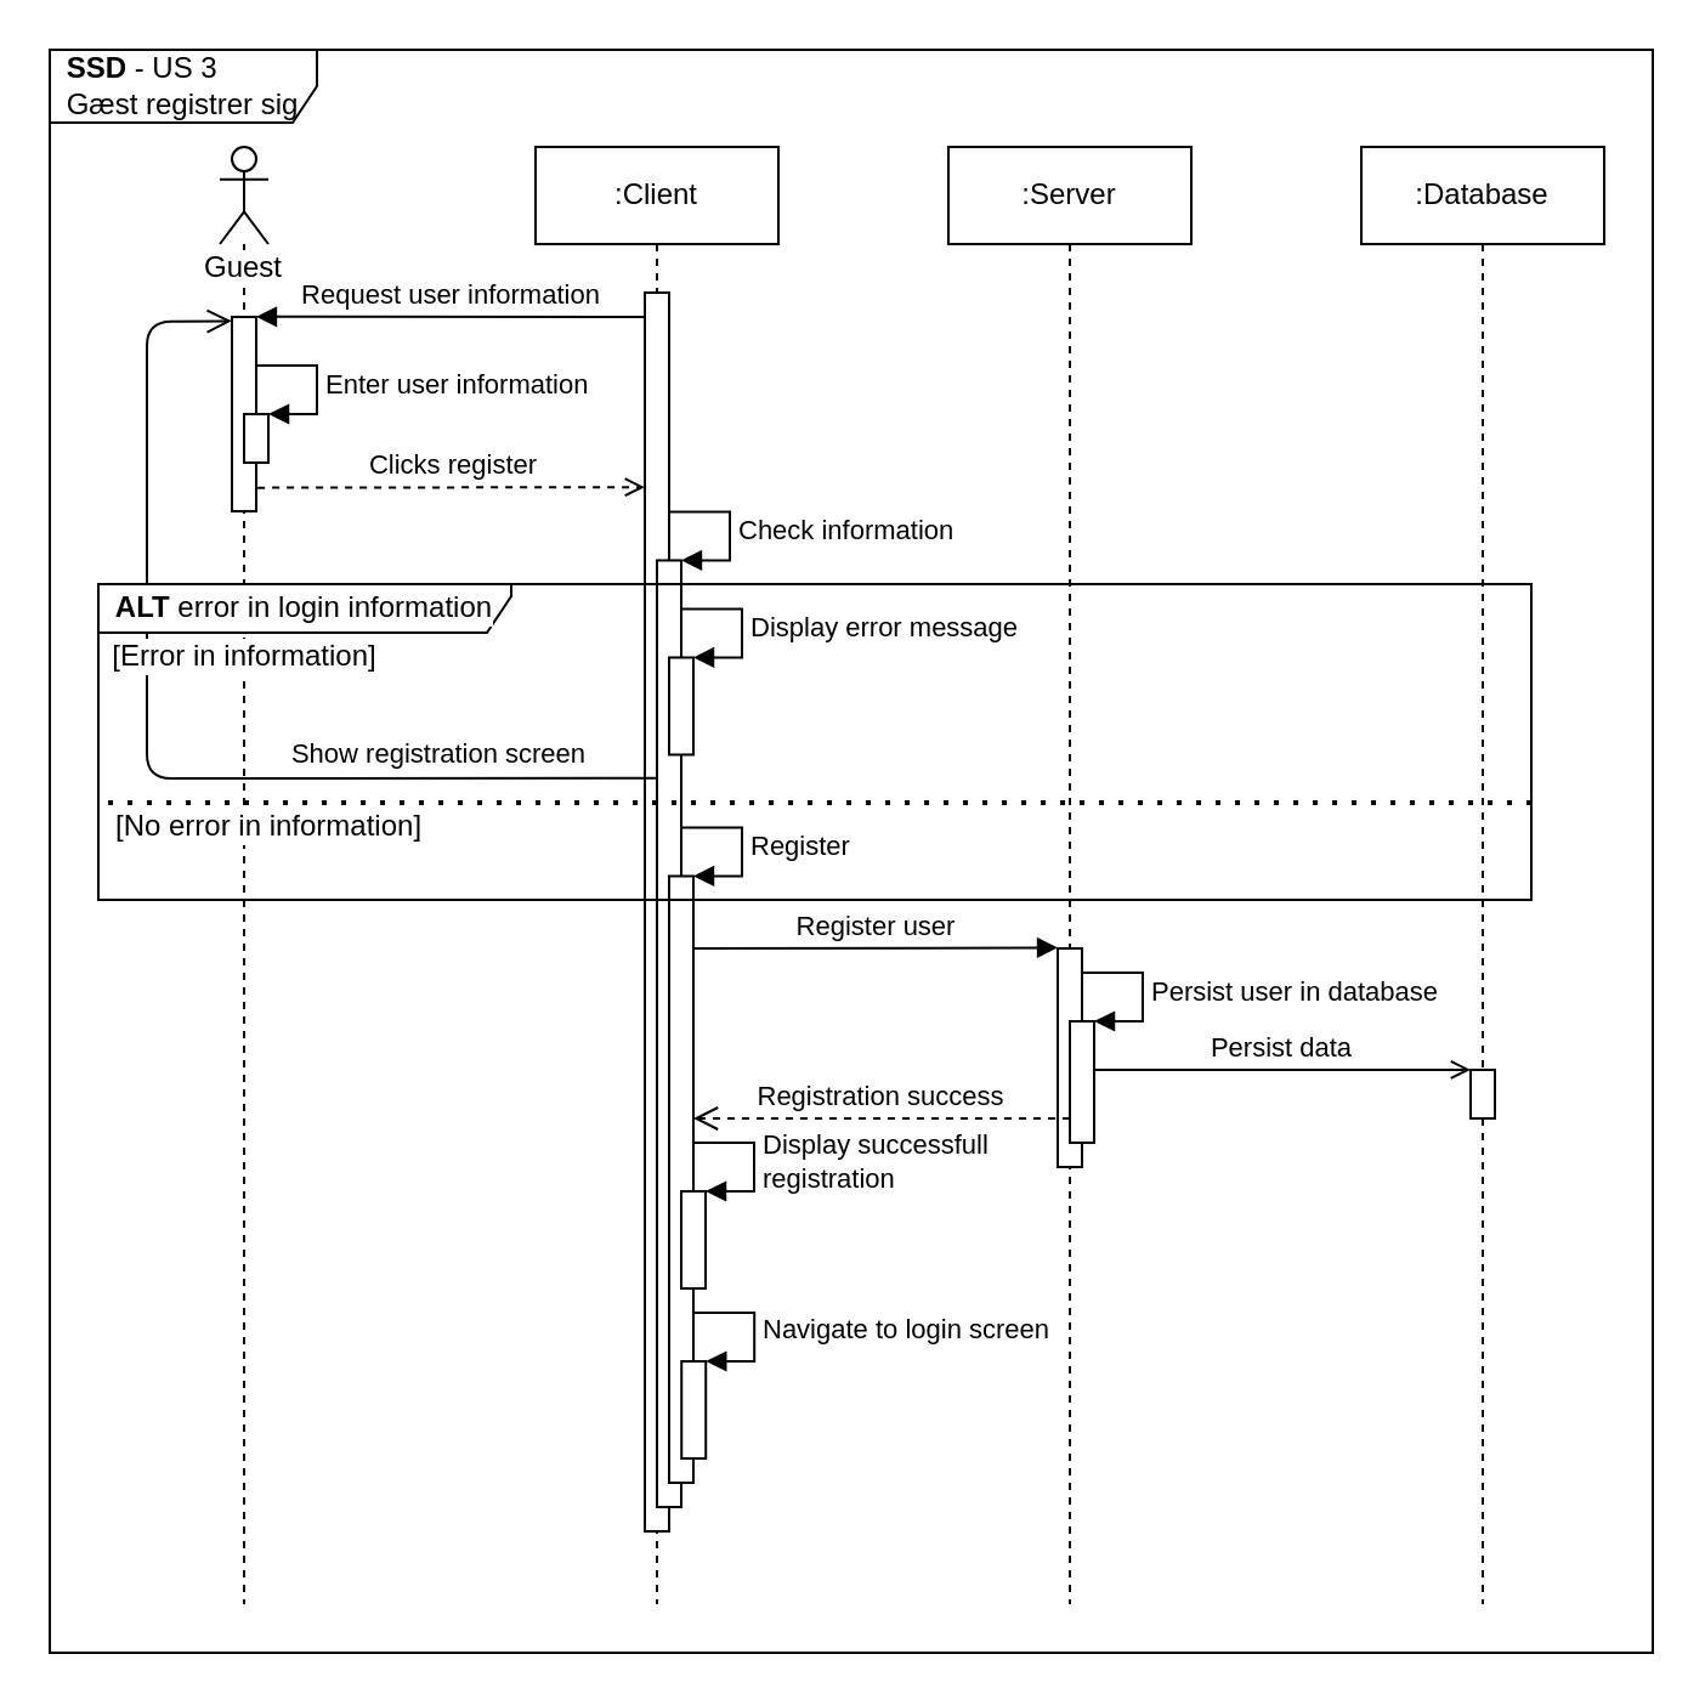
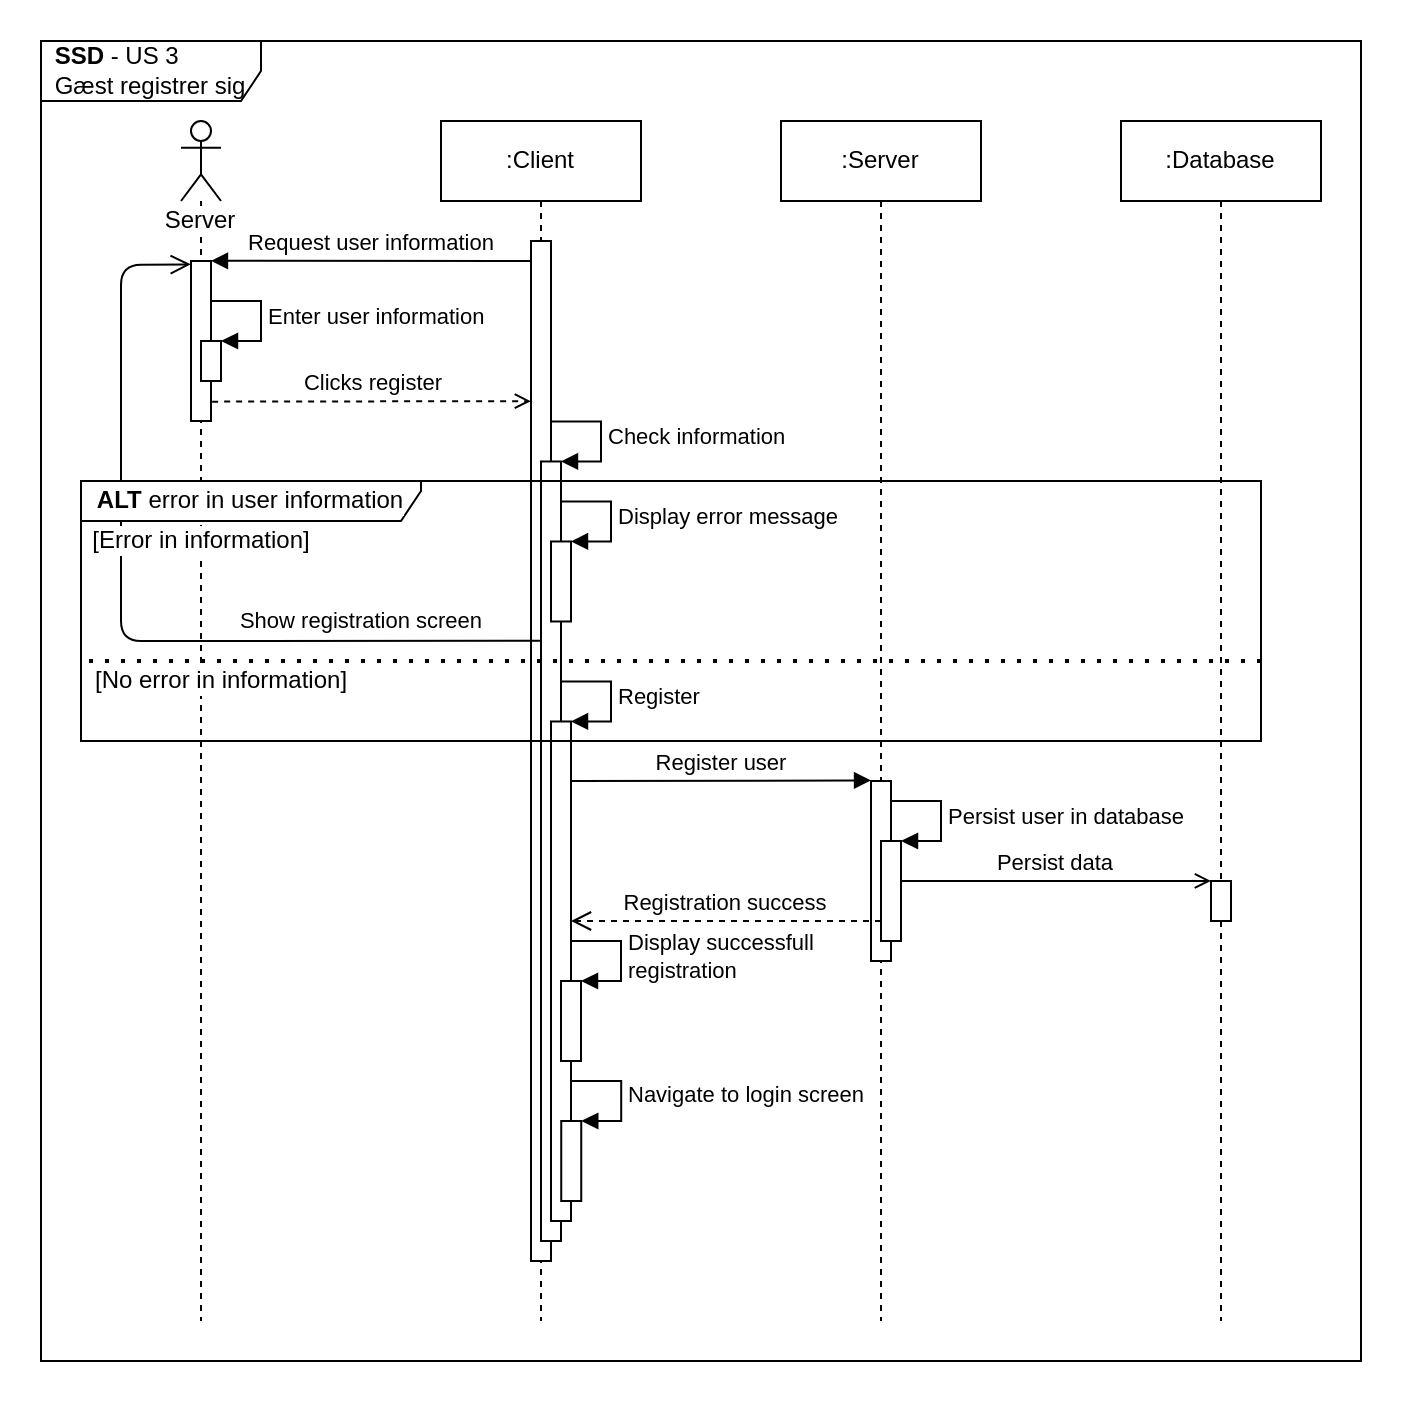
- <mxCell id="7" value="Guest" style="shape=umlLifeline;participant=umlActor;perimeter=lifelinePerimeter;whiteSpace=wrap;html=1;container=1;collapsible=0;recursiveResize=0;verticalAlign=top;spacingTop=36;outlineConnect=0;labelBackgroundColor=#ffffff;" parent="1" vertex="1"><mxGeometry x="90" y="60" width="20" height="600" as="geometry" /></mxCell>
+ <mxCell id="7" value="Server" style="shape=umlLifeline;participant=umlActor;perimeter=lifelinePerimeter;whiteSpace=wrap;html=1;container=1;collapsible=0;recursiveResize=0;verticalAlign=top;spacingTop=36;outlineConnect=0;labelBackgroundColor=#ffffff;" parent="1" vertex="1"><mxGeometry x="90" y="60" width="20" height="600" as="geometry" /></mxCell>
- <mxCell id="34" value="&lt;b&gt;ALT&lt;/b&gt;&amp;nbsp;error in login information" style="shape=umlFrame;whiteSpace=wrap;html=1;labelBackgroundColor=#ffffff;width=170;height=20;" parent="1" vertex="1"><mxGeometry x="40" y="240" width="590" height="130" as="geometry" /></mxCell>
+ <mxCell id="34" value="&lt;b&gt;ALT&lt;/b&gt;&amp;nbsp;error in user information" style="shape=umlFrame;whiteSpace=wrap;html=1;labelBackgroundColor=#ffffff;width=170;height=20;" parent="1" vertex="1"><mxGeometry x="40" y="240" width="590" height="130" as="geometry" /></mxCell>
